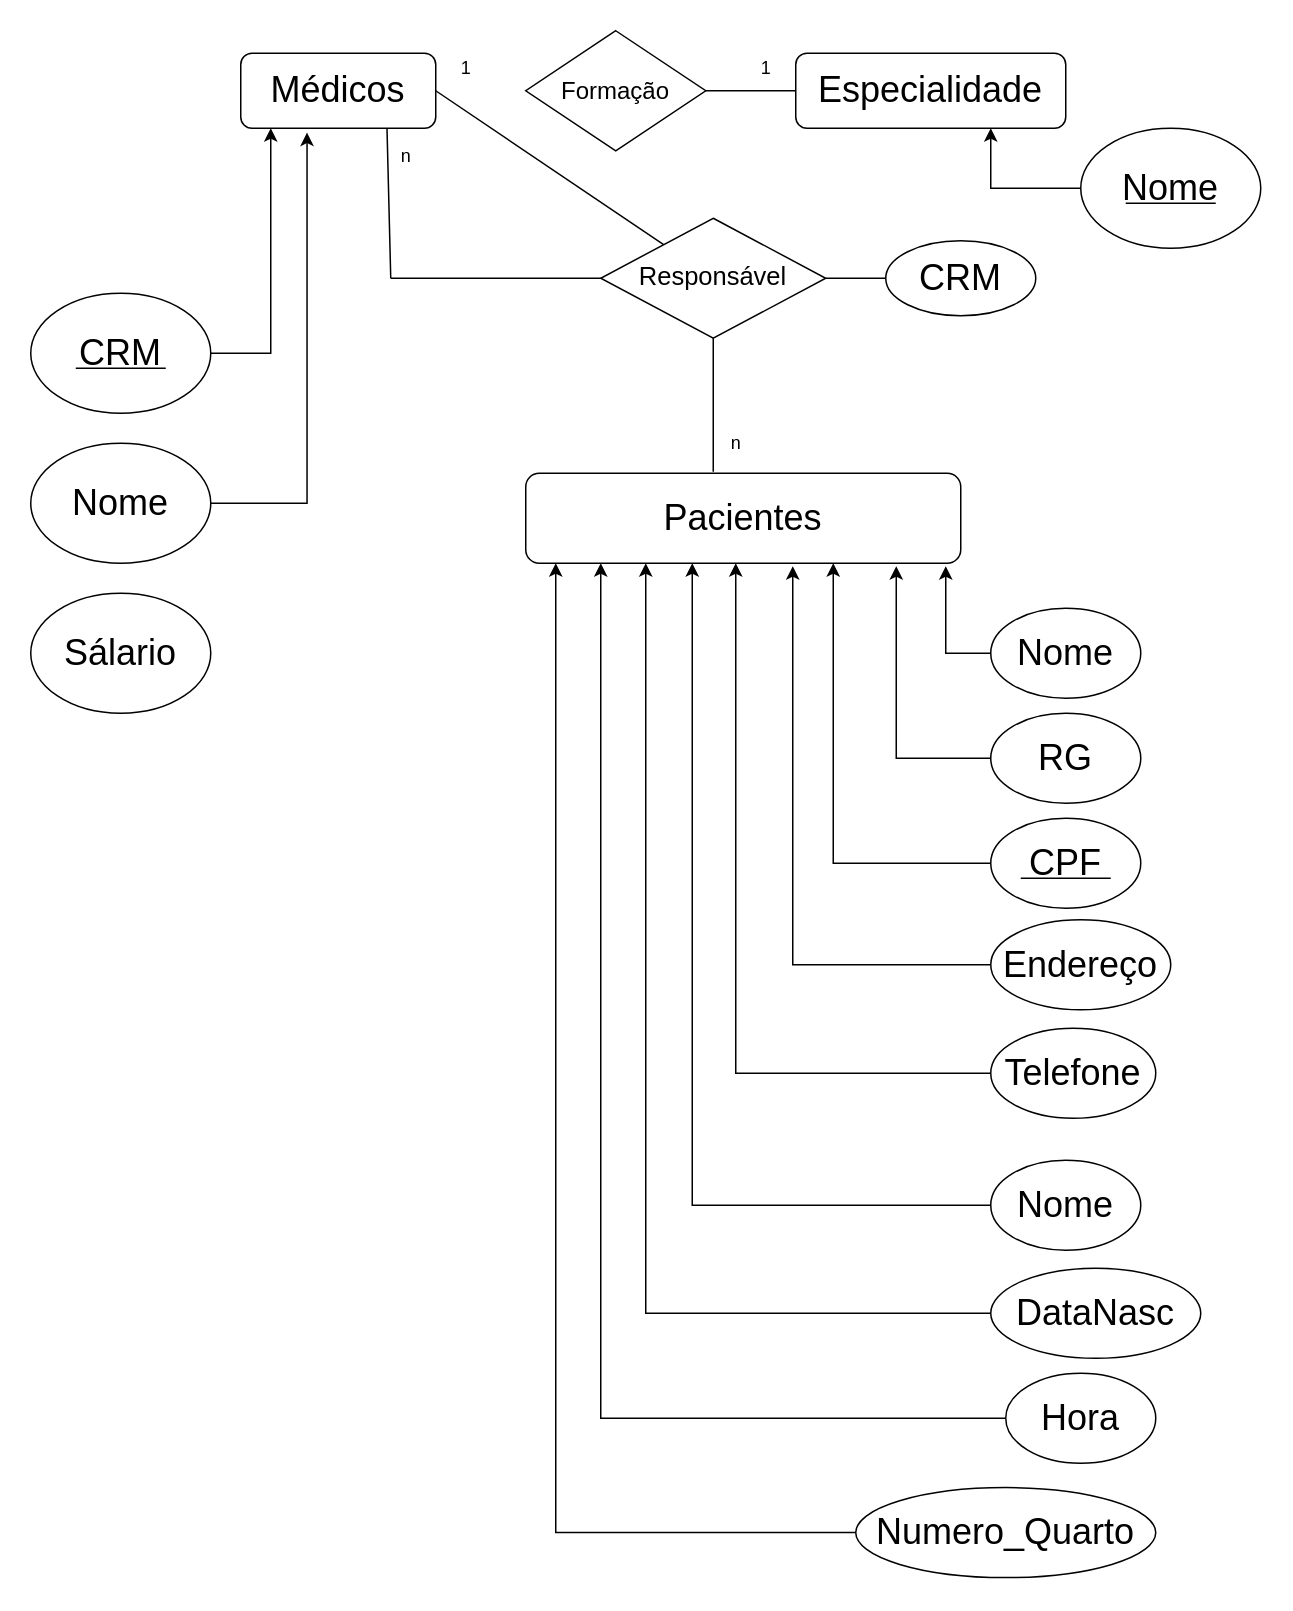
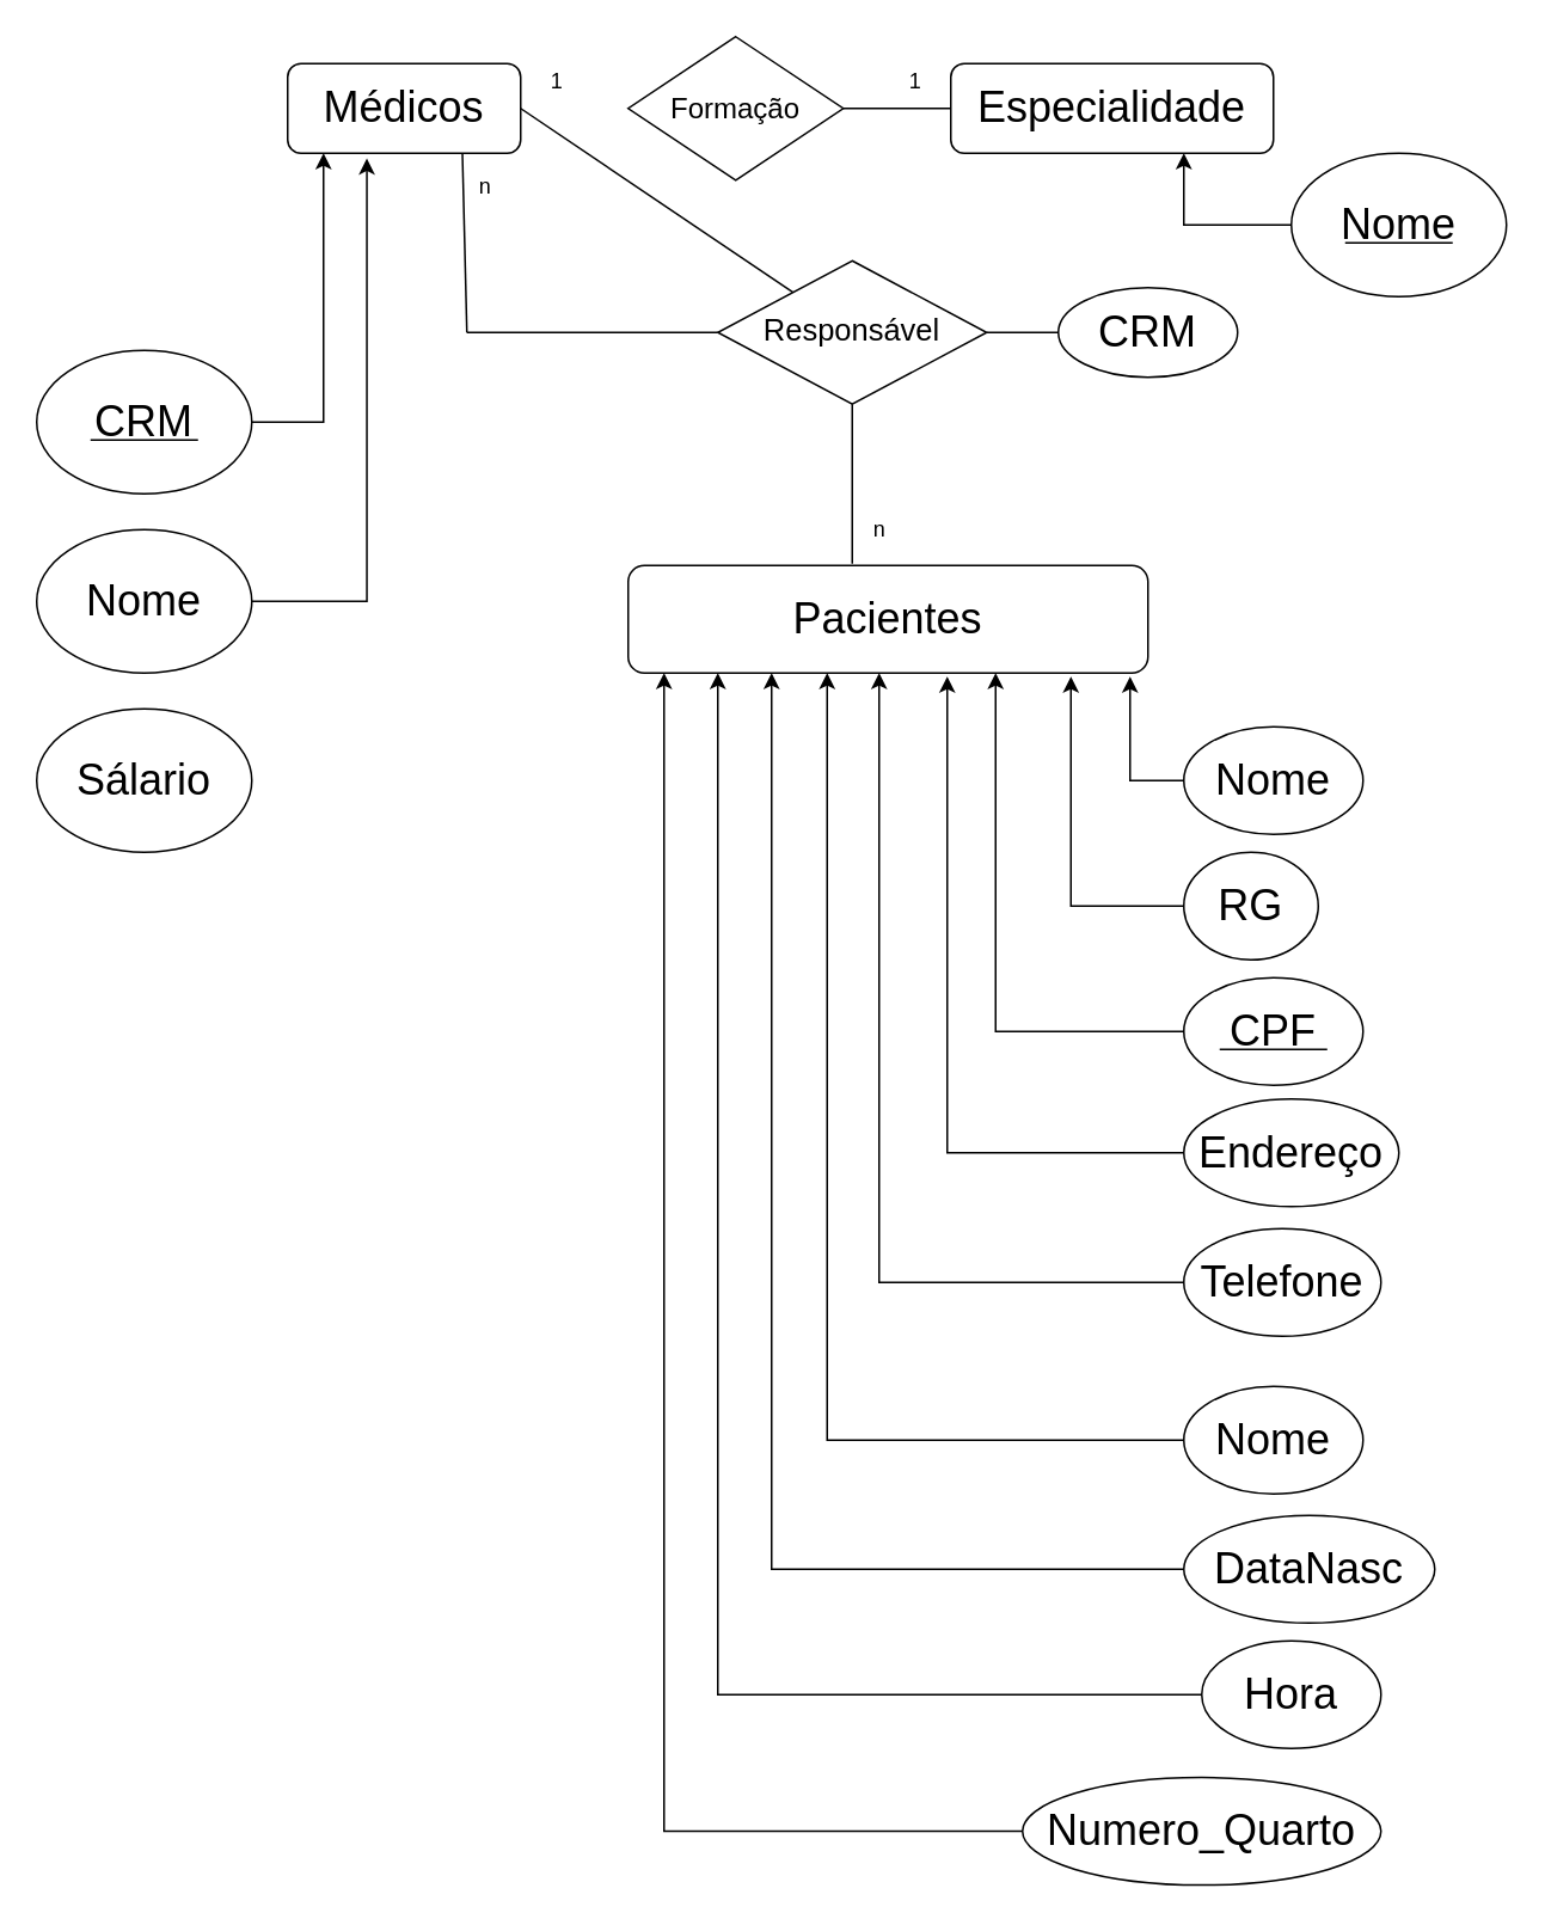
- <mxCell id="22" value="&lt;font style=&quot;font-size: 24px&quot;&gt;RG&lt;/font&gt;" style="ellipse;whiteSpace=wrap;html=1;" parent="1" vertex="1"><mxGeometry x="660" y="475" width="100" height="60" as="geometry" /></mxCell>
+ <mxCell id="22" value="&lt;font style=&quot;font-size: 24px&quot;&gt;RG&lt;/font&gt;" style="ellipse;whiteSpace=wrap;html=1;" parent="1" vertex="1"><mxGeometry x="660" y="475" width="75" height="60" as="geometry" /></mxCell>
